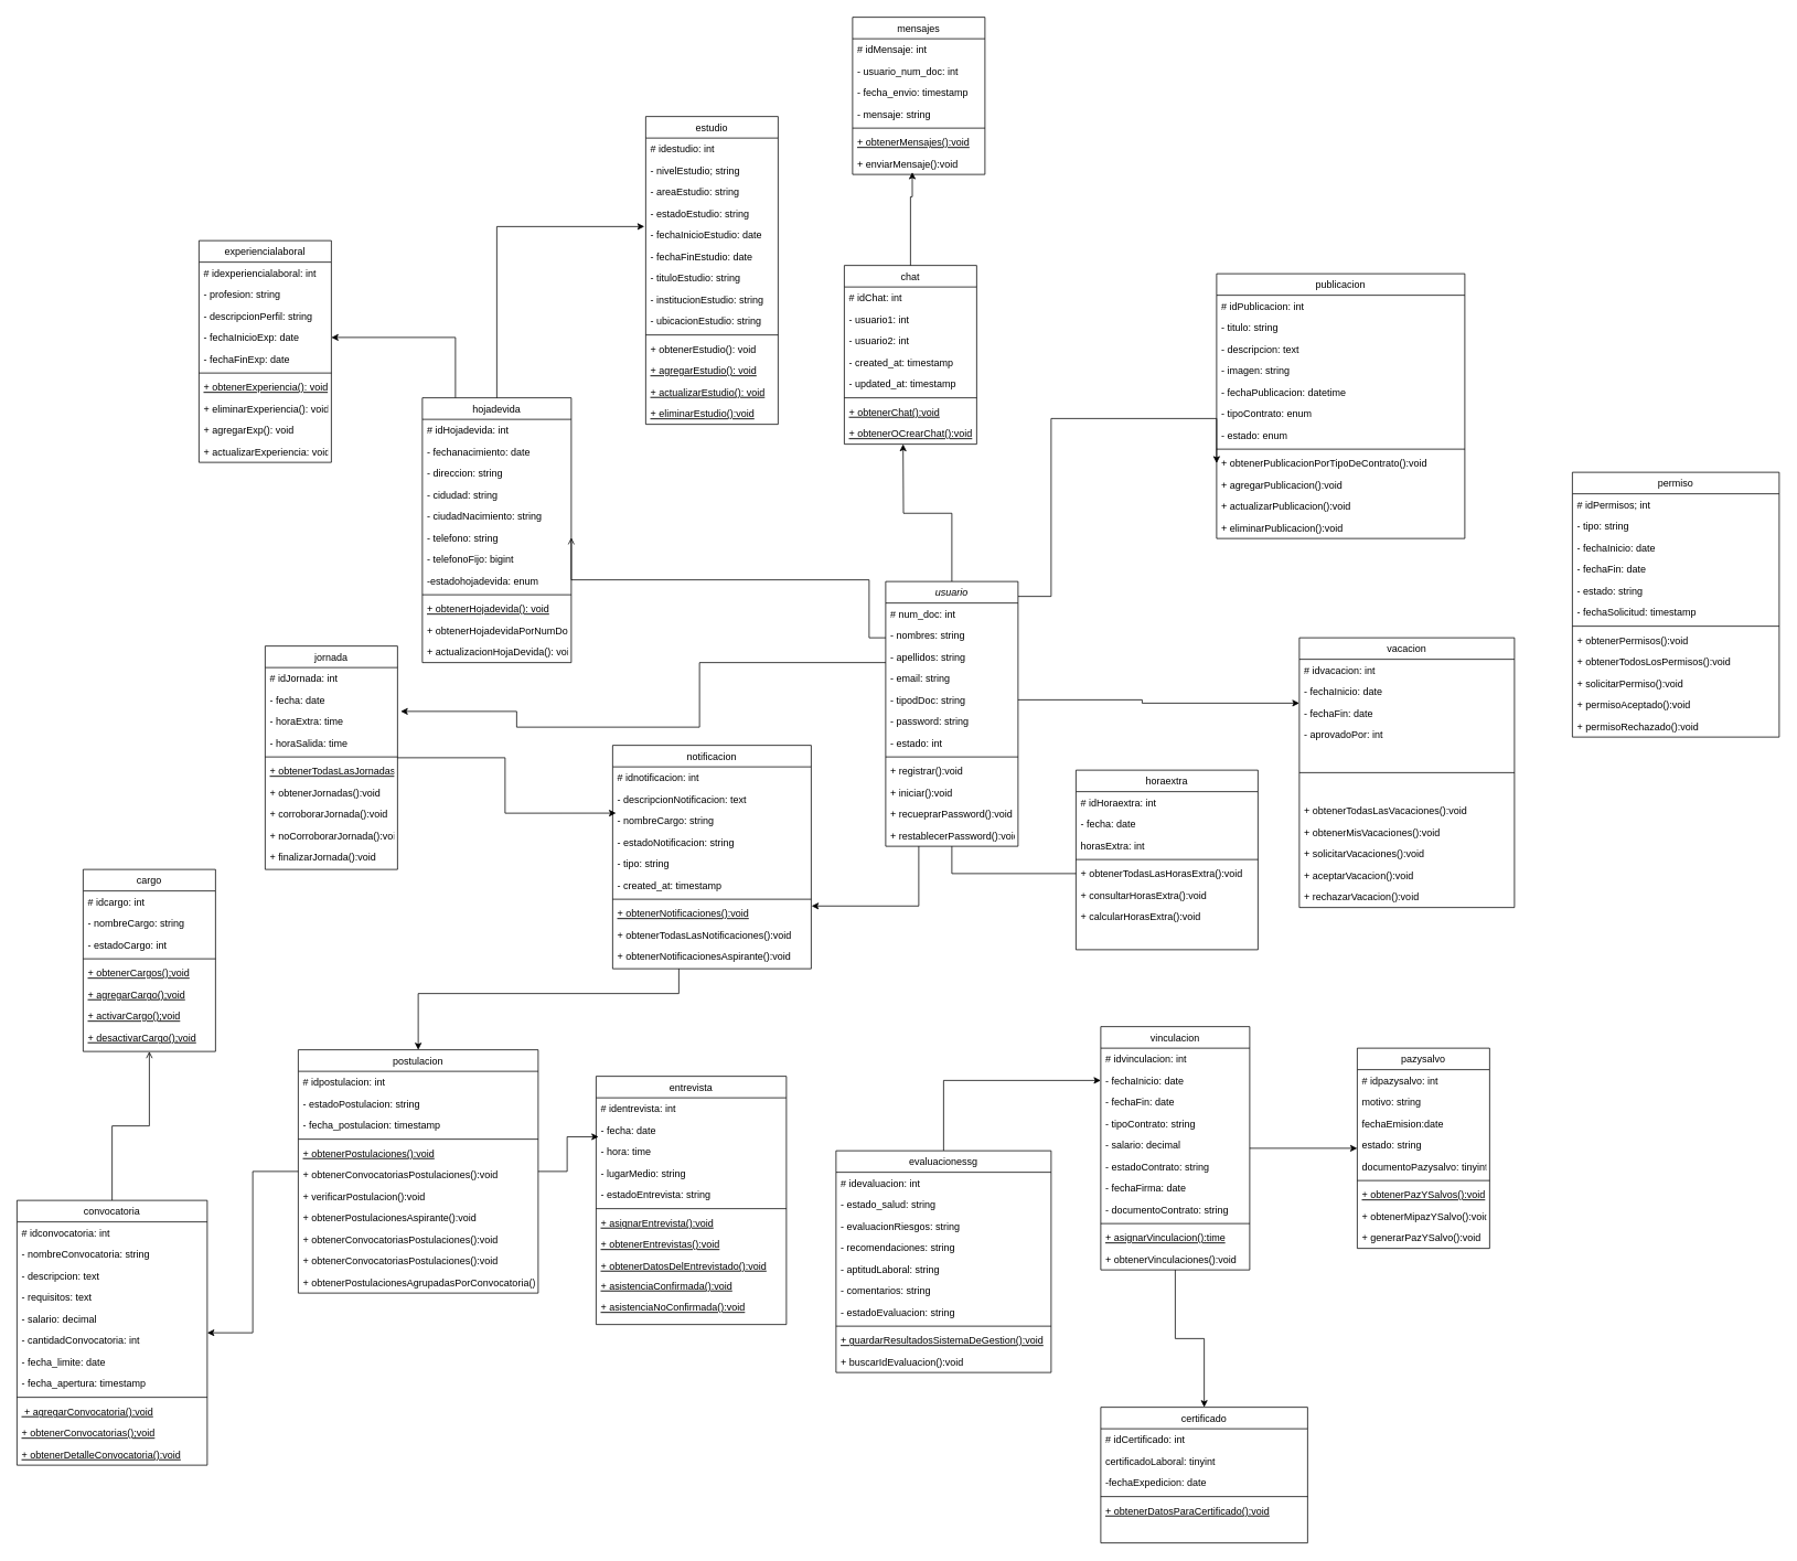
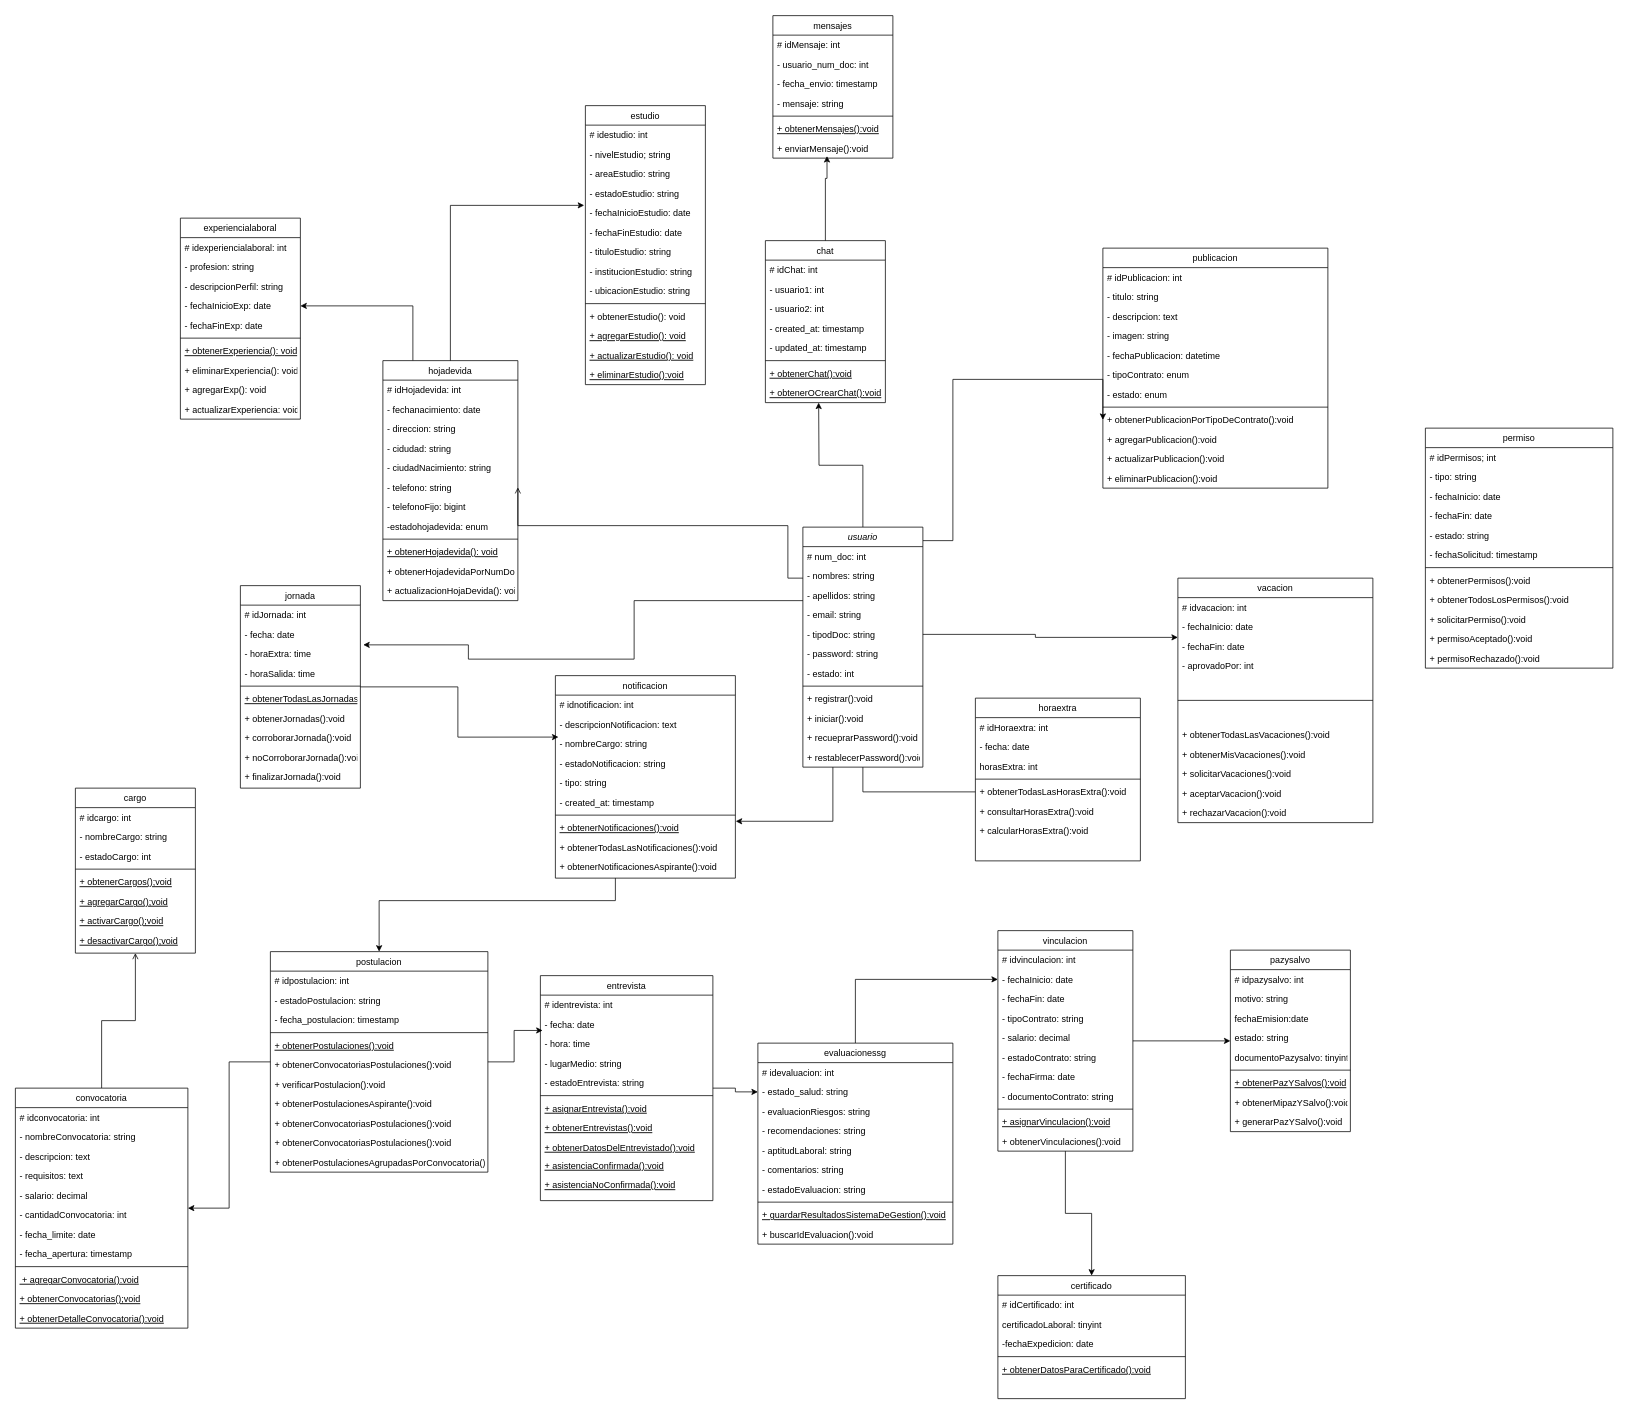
+ <mxCell id="89" style="edgeStyle=orthogonalEdgeStyle;rounded=0;orthogonalLoop=1;jettySize=auto;html=1;entryX=0;entryY=0.5;entryDx=0;entryDy=0;" parent="1" source="90" target="105" edge="1"><mxGeometry relative="1" as="geometry" /></mxCell>
- <mxCell id="187" value="+ asignarVinculacion():time" style="text;align=left;verticalAlign=top;spacingLeft=4;spacingRight=4;overflow=hidden;rotatable=0;points=[[0,0.5],[1,0.5]];portConstraint=eastwest;fontStyle=4" parent="177" vertex="1"><mxGeometry y="242" width="180" height="26" as="geometry" /></mxCell>
+ <mxCell id="187" value="+ asignarVinculacion():void" style="text;align=left;verticalAlign=top;spacingLeft=4;spacingRight=4;overflow=hidden;rotatable=0;points=[[0,0.5],[1,0.5]];portConstraint=eastwest;fontStyle=4" parent="177" vertex="1"><mxGeometry y="242" width="180" height="26" as="geometry" /></mxCell>
